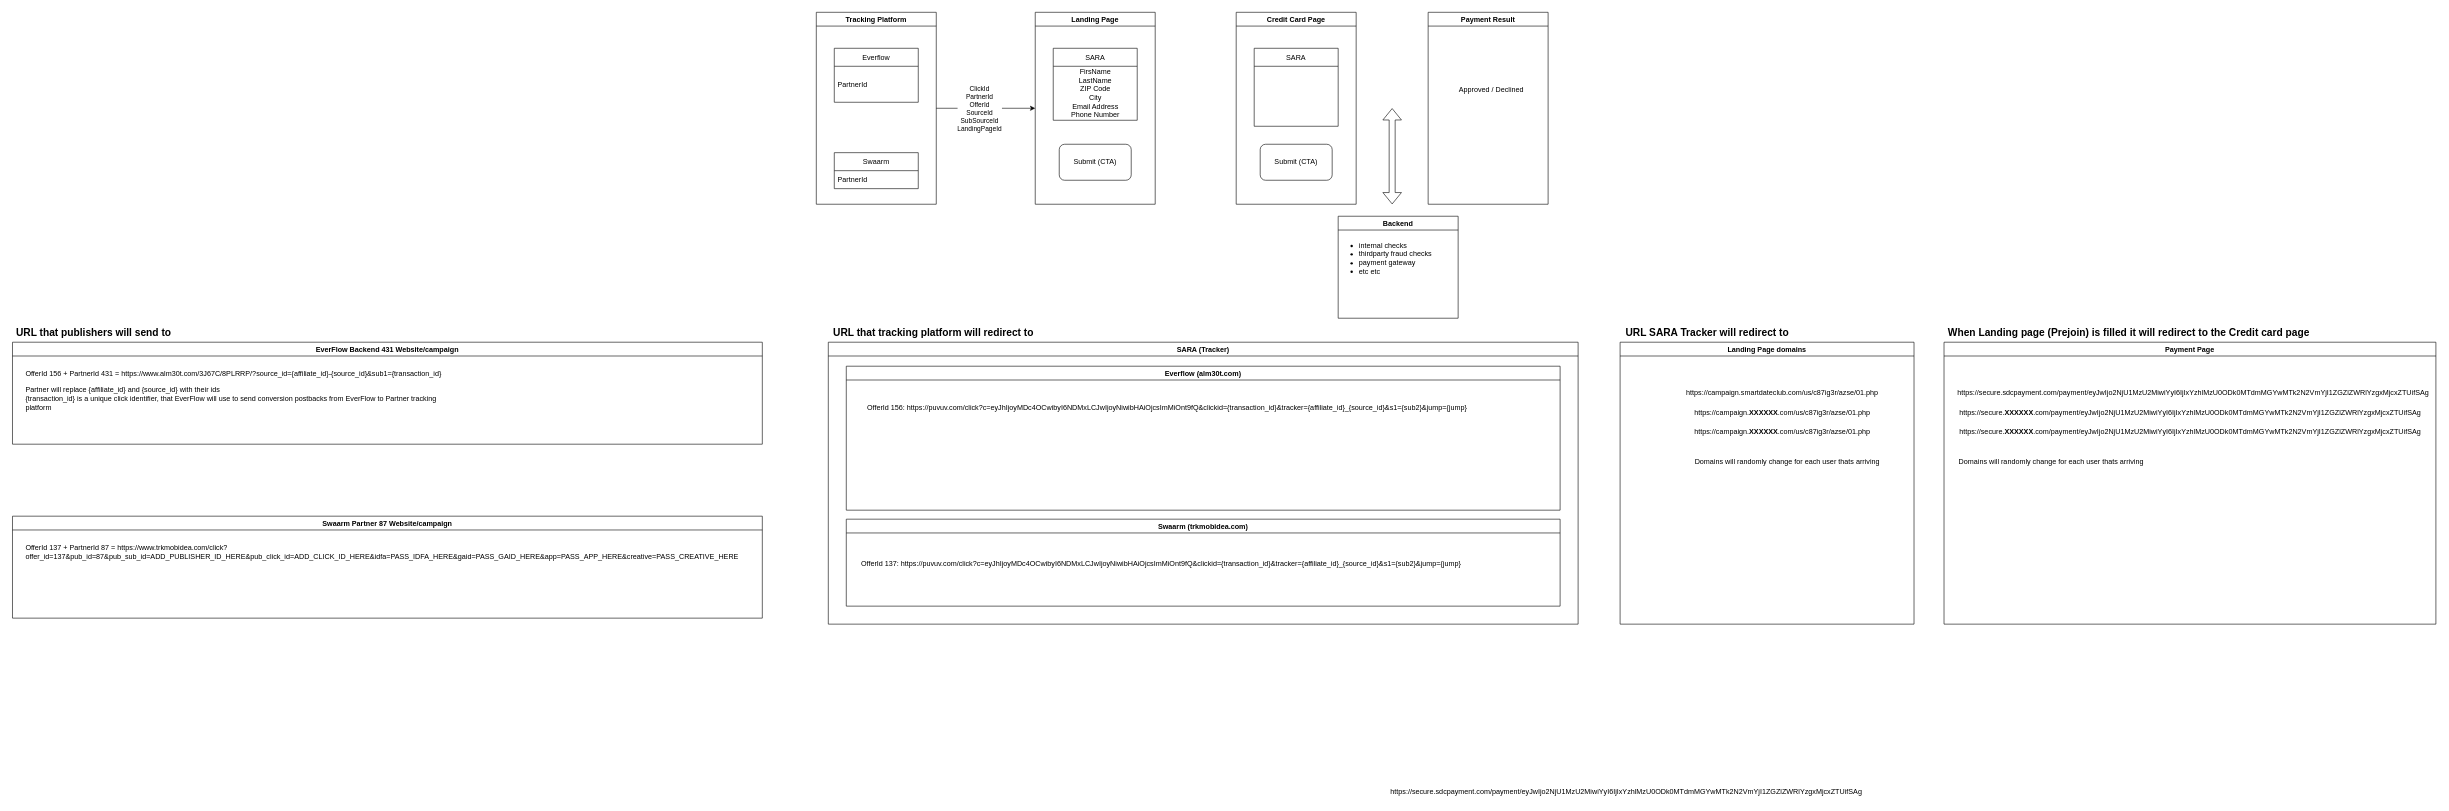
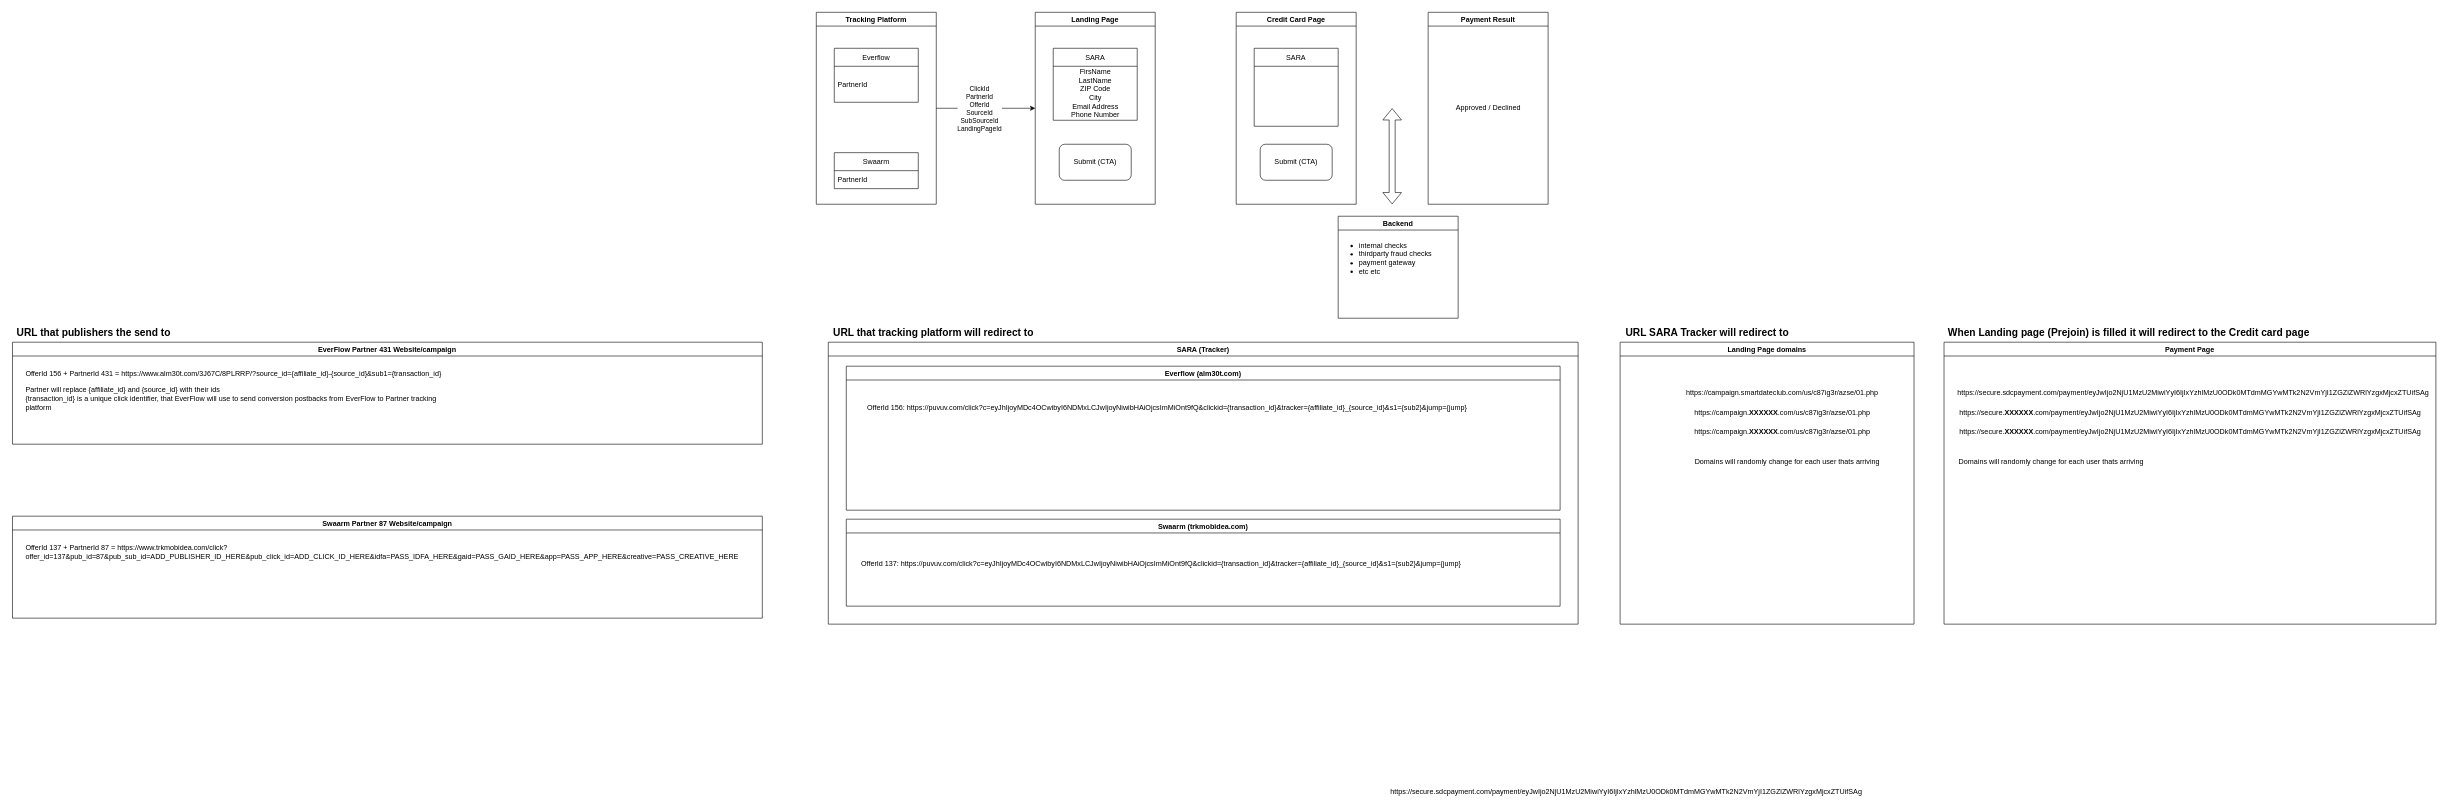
- <mxCell id="17" value="Approved / Declined" style="text;html=1;align=center;verticalAlign=middle;resizable=0;points=[];autosize=1;strokeColor=none;fillColor=none;" parent="16" vertex="1"><mxGeometry x="45" y="120" width="120" height="20" as="geometry" /></mxCell>
+ <mxCell id="17" value="Approved / Declined" style="text;html=1;align=center;verticalAlign=middle;resizable=0;points=[];autosize=1;strokeColor=none;fillColor=none;" parent="16" vertex="1"><mxGeometry x="40" y="150" width="120" height="20" as="geometry" /></mxCell>
- <mxCell id="32" value="&lt;h1 style=&quot;font-size: 17px;&quot;&gt;URL that publishers will send to&lt;/h1&gt;" style="text;html=1;align=center;verticalAlign=middle;resizable=0;points=[];autosize=1;strokeColor=none;fillColor=none;fontSize=17;" parent="1" vertex="1"><mxGeometry x="20" y="530" width="270" height="50" as="geometry" /></mxCell>
+ <mxCell id="32" value="&lt;h1 style=&quot;font-size: 17px;&quot;&gt;URL that publishers the send to&lt;/h1&gt;" style="text;html=1;align=center;verticalAlign=middle;resizable=0;points=[];autosize=1;strokeColor=none;fillColor=none;fontSize=17;" parent="1" vertex="1"><mxGeometry x="20" y="530" width="270" height="50" as="geometry" /></mxCell>
- <mxCell id="23" value="EverFlow Backend 431 Website/campaign" style="swimlane;" parent="1" vertex="1"><mxGeometry x="20" y="570" width="1250" height="170" as="geometry" /></mxCell>
+ <mxCell id="23" value="EverFlow Partner 431 Website/campaign" style="swimlane;" parent="1" vertex="1"><mxGeometry x="20" y="570" width="1250" height="170" as="geometry" /></mxCell>
